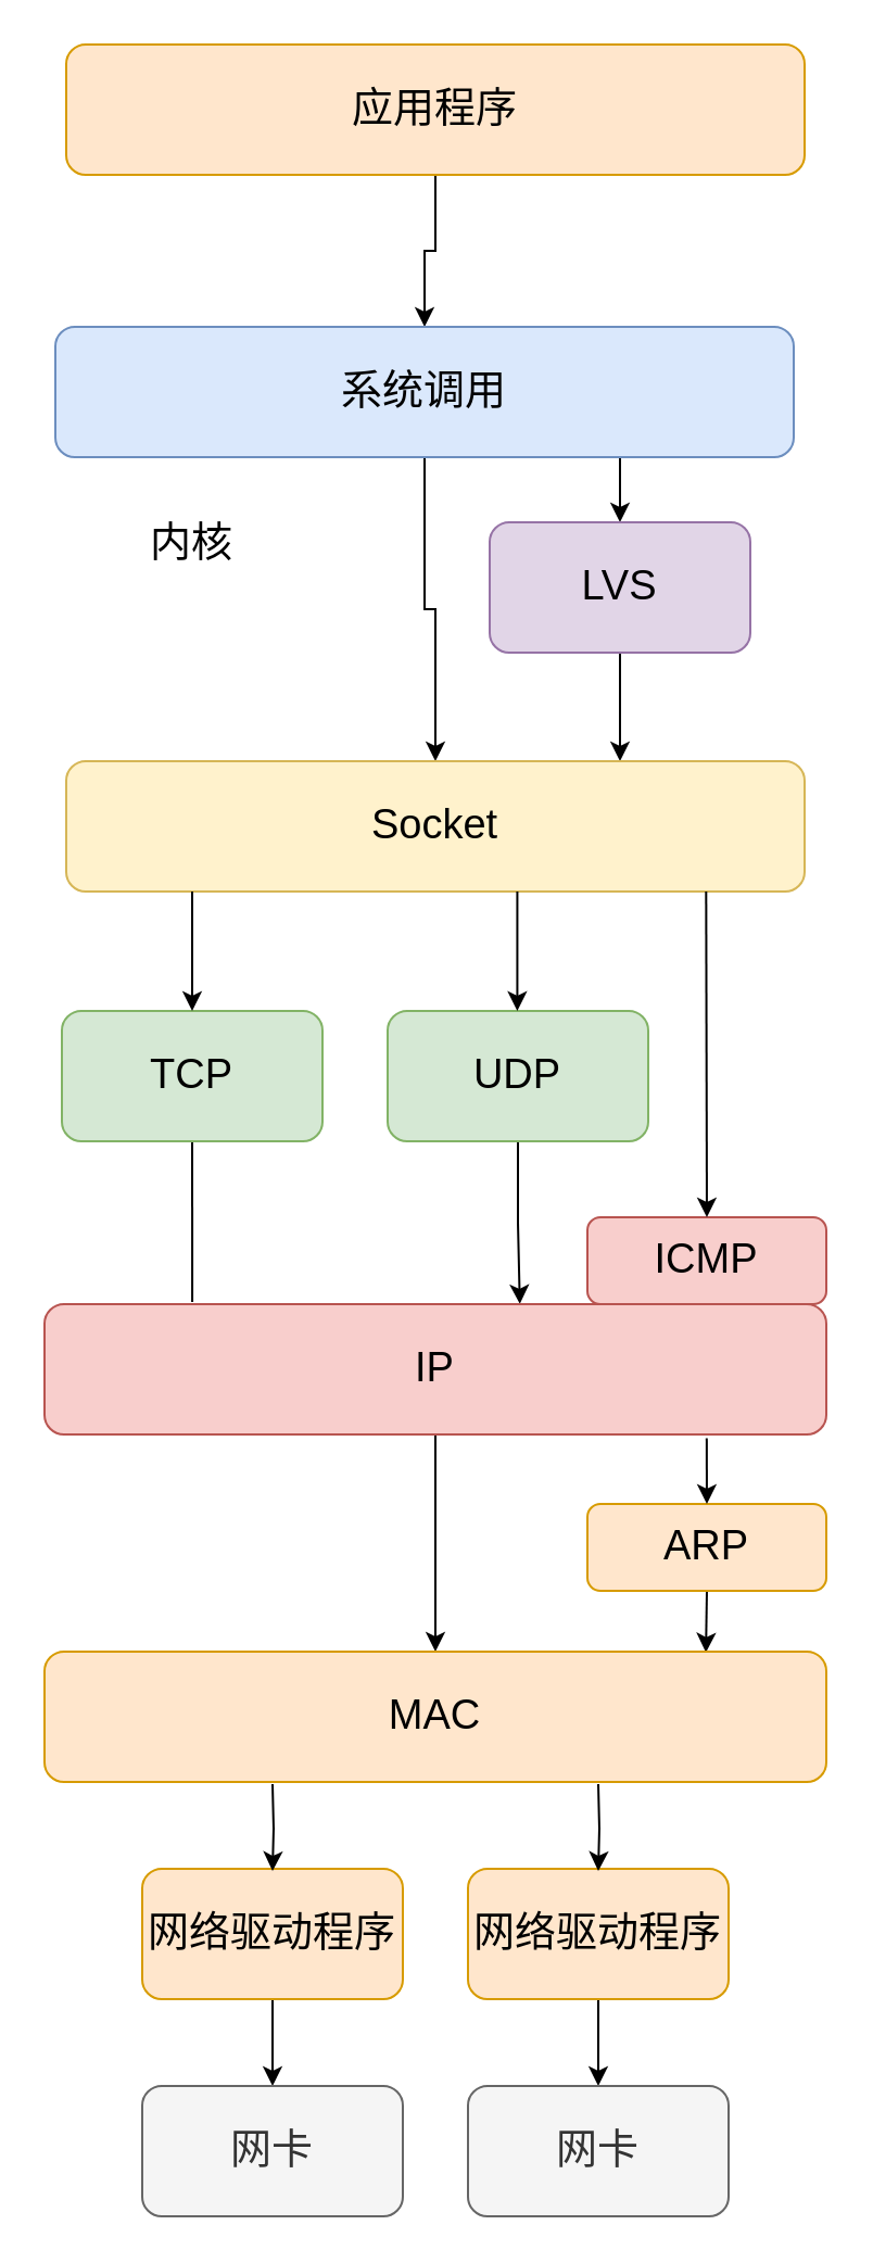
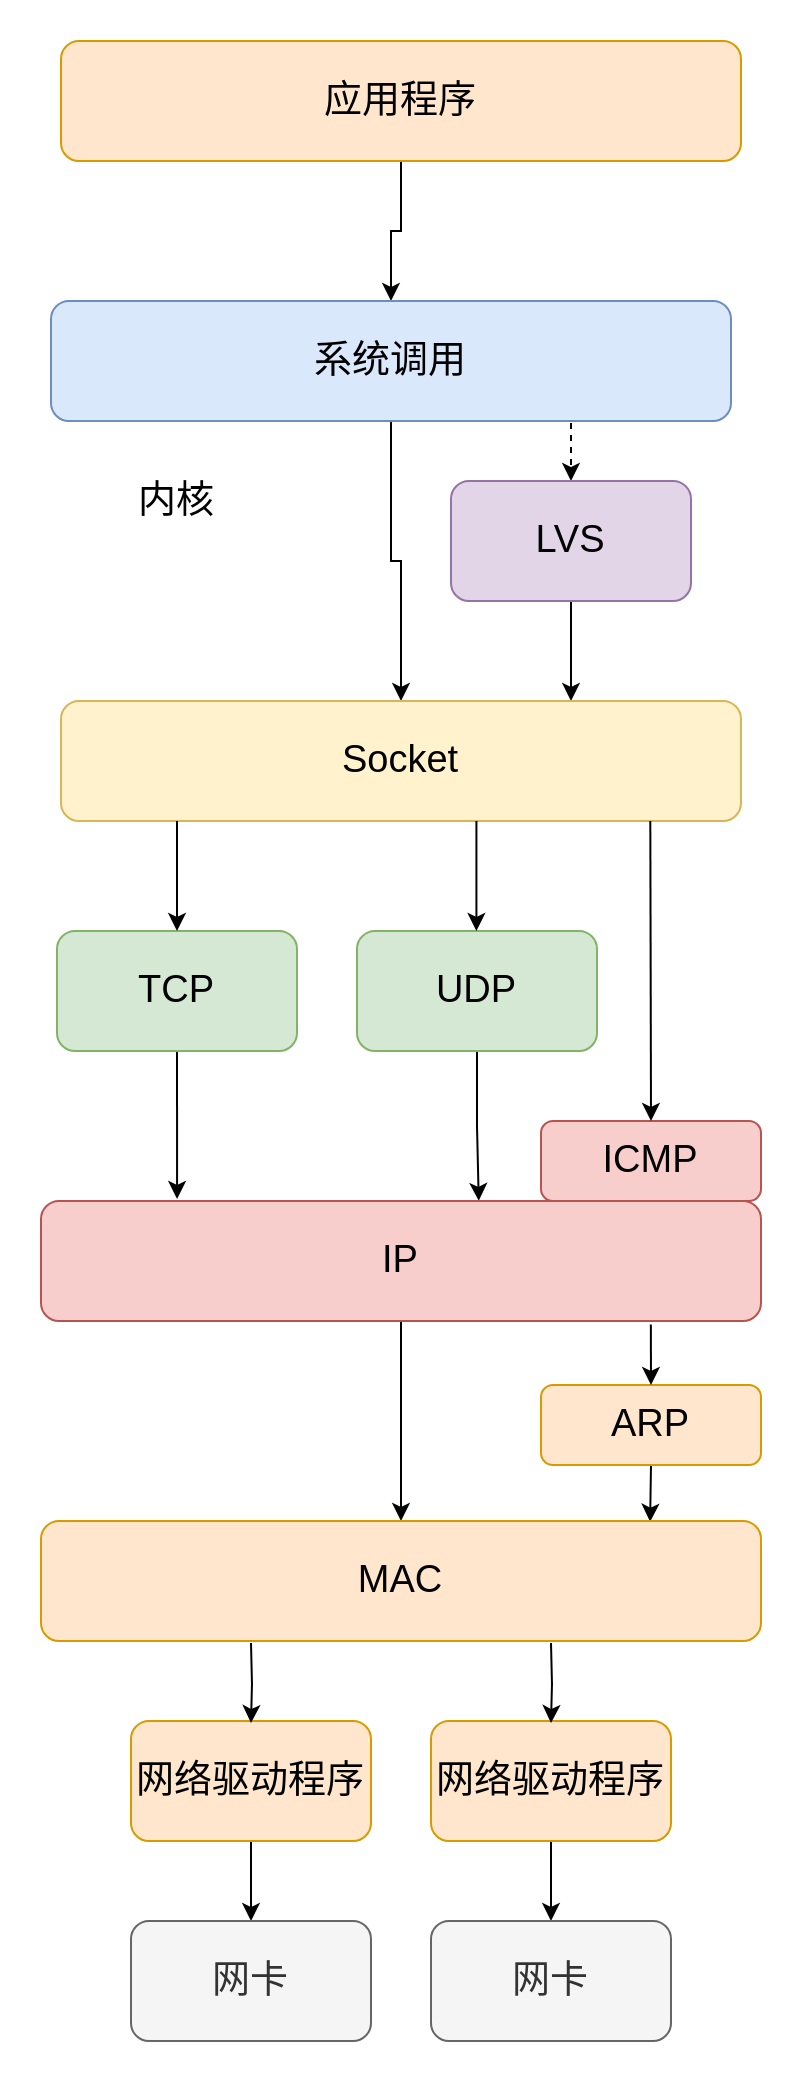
- <mxCell id="4" style="edgeStyle=orthogonalEdgeStyle;rounded=0;orthogonalLoop=1;jettySize=auto;html=1;exitX=0.75;exitY=1;exitDx=0;exitDy=0;entryX=0.5;entryY=0;entryDx=0;entryDy=0;fontSize=19;" edge="1" parent="1" source="6" target="8"><mxGeometry relative="1" as="geometry" /></mxCell>
+ <mxCell id="4" style="edgeStyle=orthogonalEdgeStyle;rounded=0;orthogonalLoop=1;jettySize=auto;html=1;exitX=0.75;exitY=1;exitDx=0;exitDy=0;entryX=0.5;entryY=0;entryDx=0;entryDy=0;fontSize=19;dashed=1;" edge="1" parent="1" source="6" target="8"><mxGeometry relative="1" as="geometry" /></mxCell>
- <mxCell id="10" style="edgeStyle=orthogonalEdgeStyle;rounded=0;orthogonalLoop=1;jettySize=auto;html=1;exitX=0.5;exitY=1;exitDx=0;exitDy=0;entryX=0.189;entryY=-0.017;entryDx=0;entryDy=0;entryPerimeter=0;fontSize=19;endArrow=none;" edge="1" parent="1" source="11" target="15"><mxGeometry relative="1" as="geometry" /></mxCell>
+ <mxCell id="10" style="edgeStyle=orthogonalEdgeStyle;rounded=0;orthogonalLoop=1;jettySize=auto;html=1;exitX=0.5;exitY=1;exitDx=0;exitDy=0;entryX=0.189;entryY=-0.017;entryDx=0;entryDy=0;entryPerimeter=0;fontSize=19;" edge="1" parent="1" source="11" target="15"><mxGeometry relative="1" as="geometry" /></mxCell>
